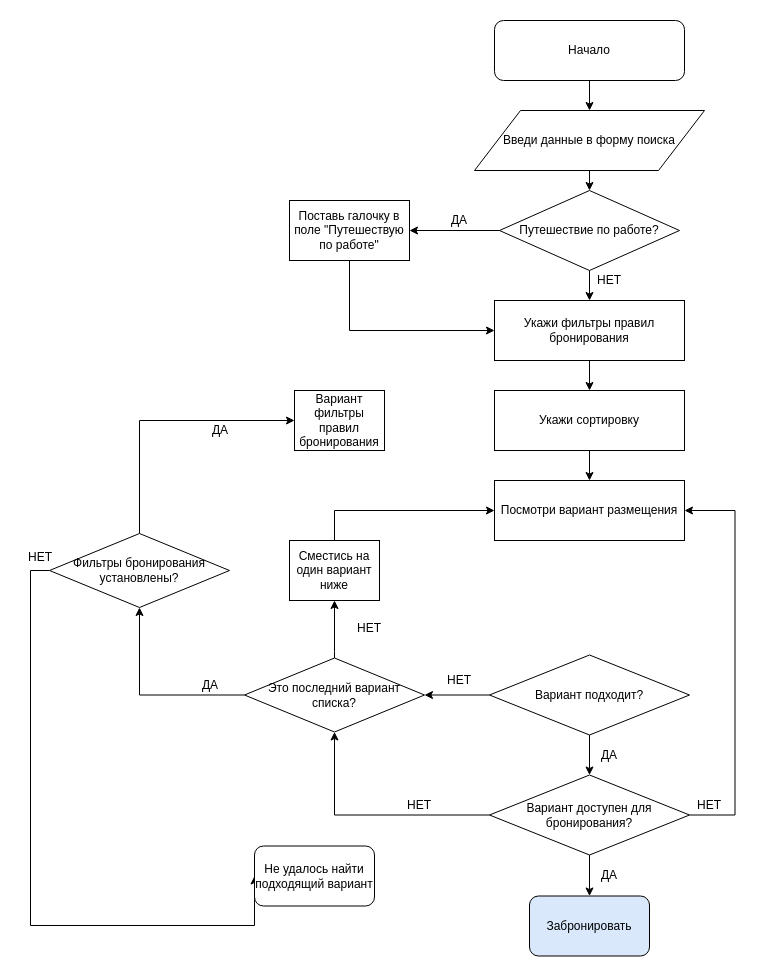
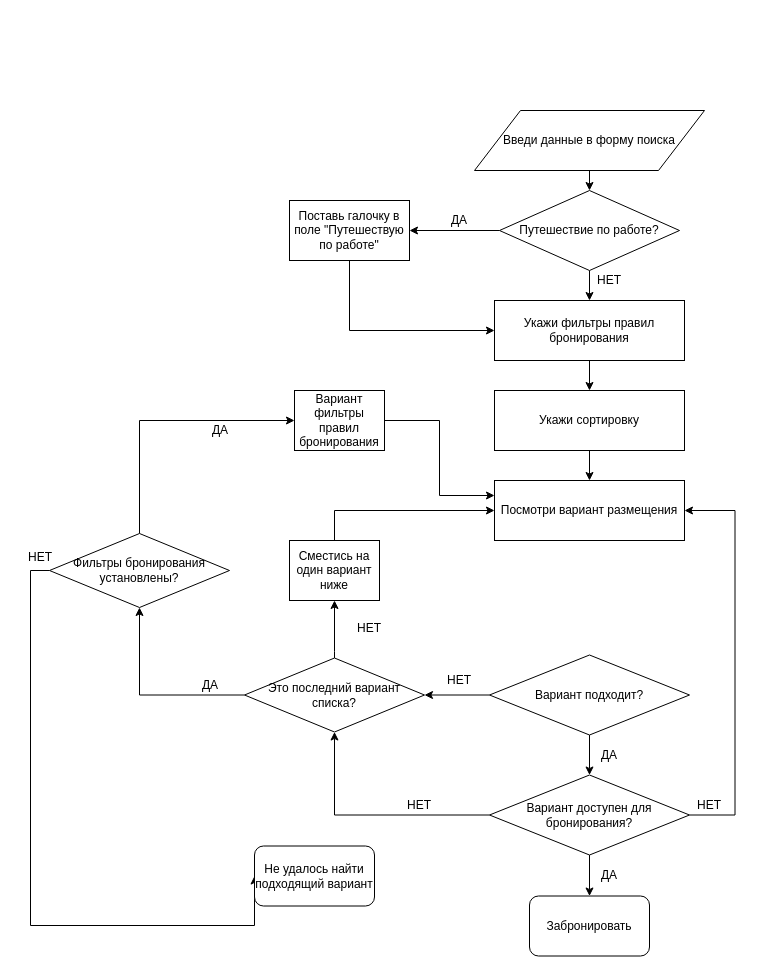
- <mxCell id="3" value="Начало" style="rounded=1;whiteSpace=wrap;html=1;" vertex="1" parent="1"><mxGeometry x="494" y="20" width="190" height="60" as="geometry" /></mxCell>
- <mxCell id="2" style="edgeStyle=orthogonalEdgeStyle;rounded=0;orthogonalLoop=1;jettySize=auto;html=1;exitX=0.5;exitY=1;exitDx=0;exitDy=0;entryX=0.5;entryY=0;entryDx=0;entryDy=0;" edge="1" parent="1" source="3" target="5"><mxGeometry relative="1" as="geometry" /></mxCell>
+ <mxCell id="37" style="edgeStyle=orthogonalEdgeStyle;rounded=0;orthogonalLoop=1;jettySize=auto;html=1;exitX=1;exitY=0.5;exitDx=0;exitDy=0;entryX=0;entryY=0.25;entryDx=0;entryDy=0;" edge="1" parent="1" source="38" target="15"><mxGeometry relative="1" as="geometry" /></mxCell>
- <mxCell id="23" value="Забронировать" style="rounded=1;whiteSpace=wrap;html=1;fillColor=#dae8fc;" vertex="1" parent="1"><mxGeometry x="529" y="895.5" width="120" height="60" as="geometry" /></mxCell>
+ <mxCell id="23" value="Забронировать" style="rounded=1;whiteSpace=wrap;html=1;" vertex="1" parent="1"><mxGeometry x="529" y="895.5" width="120" height="60" as="geometry" /></mxCell>
